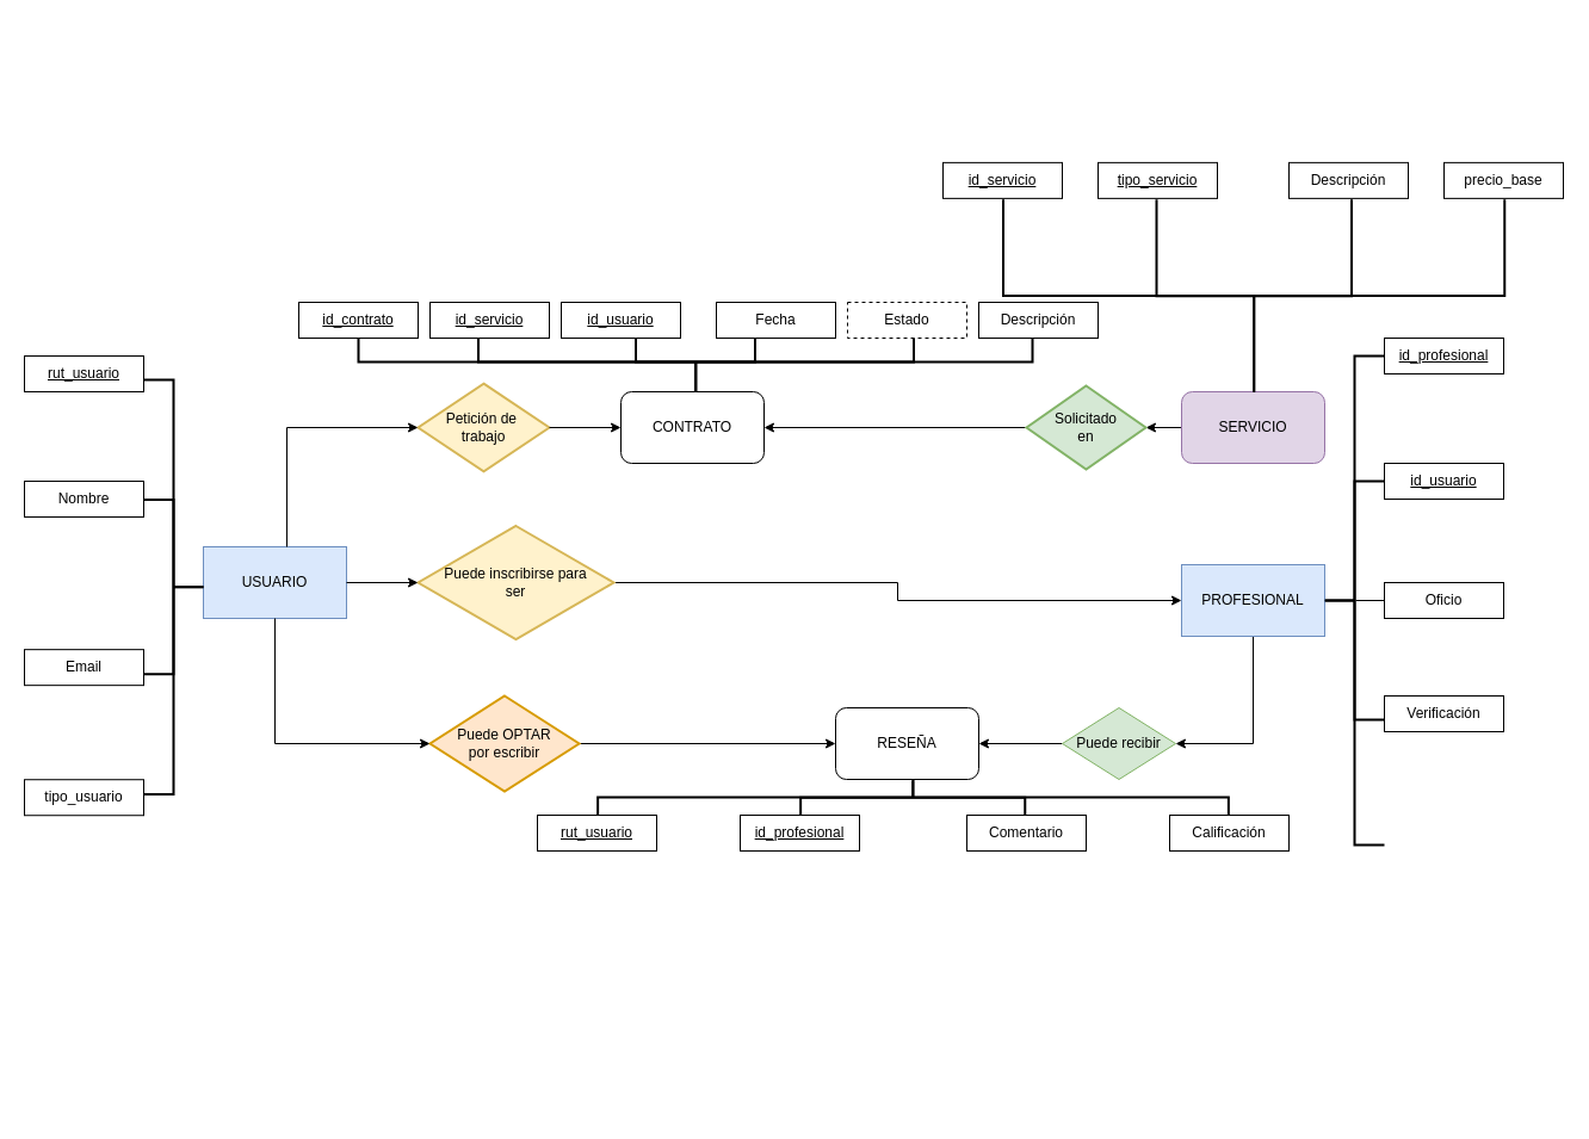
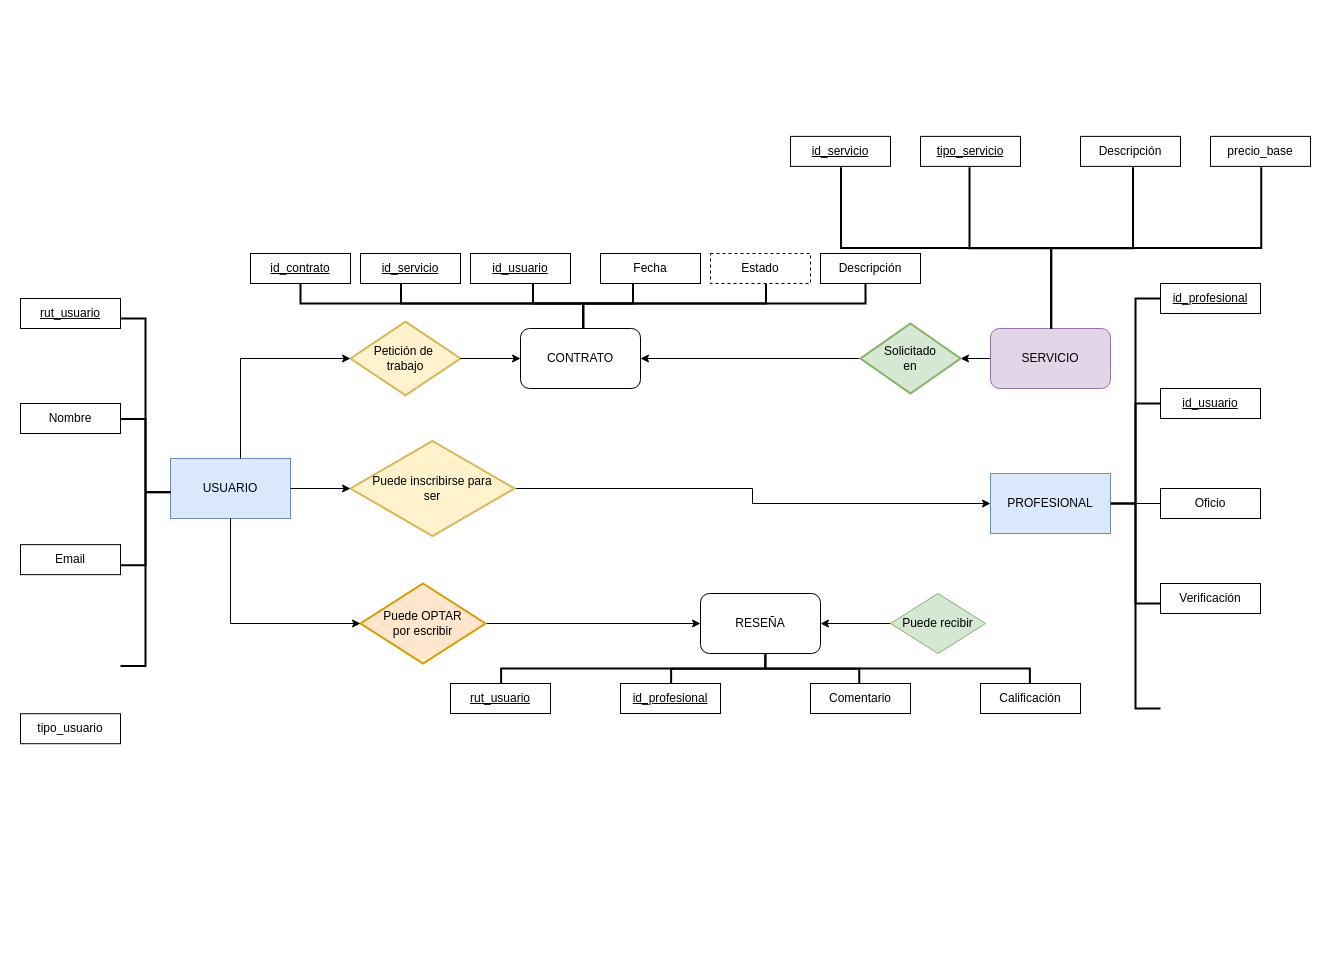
- <mxCell id="7" style="edgeStyle=orthogonalEdgeStyle;rounded=0;orthogonalLoop=1;jettySize=auto;html=1;entryX=1;entryY=0.5;entryDx=0;entryDy=0;" edge="1" parent="1" source="8" target="20"><mxGeometry relative="1" as="geometry"><Array as="points"><mxPoint x="1050" y="623" /></Array></mxGeometry></mxCell>
- <mxCell id="55" value="tipo_usuario" style="rounded=0;whiteSpace=wrap;html=1;" vertex="1" parent="1"><mxGeometry x="20" y="653.22" width="100" height="30" as="geometry" /></mxCell>
+ <mxCell id="55" value="tipo_usuario" style="rounded=0;whiteSpace=wrap;html=1;" vertex="1" parent="1"><mxGeometry x="20" y="713.22" width="100" height="30" as="geometry" /></mxCell>
